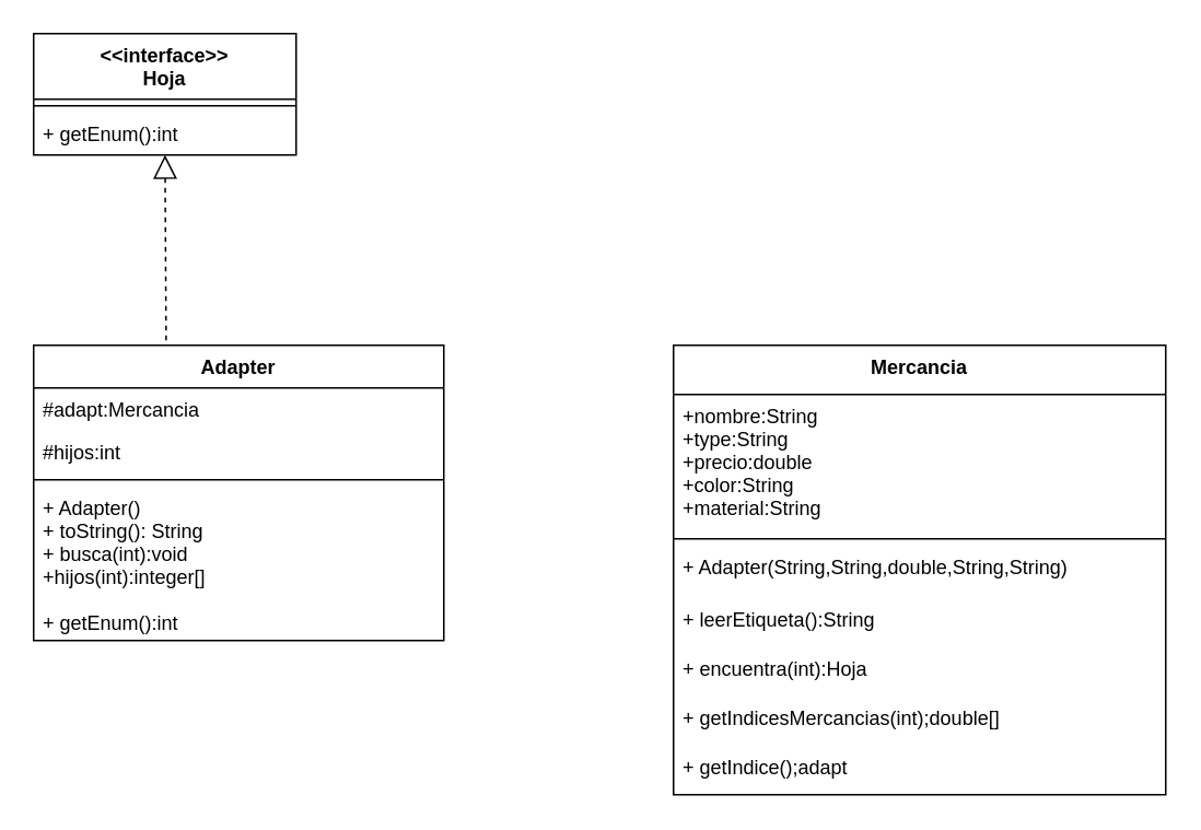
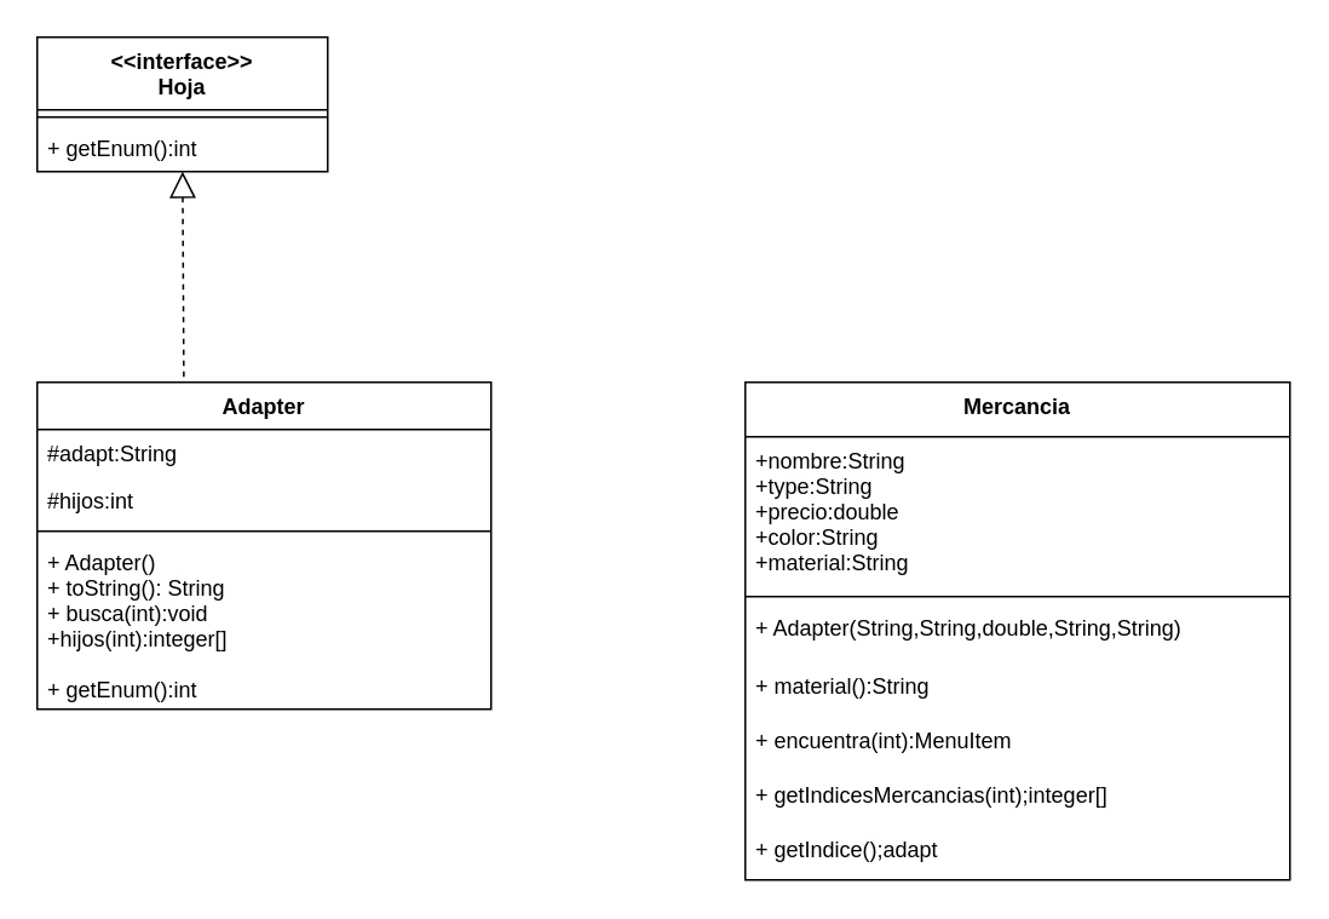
- <mxCell id="3" value="#adapt:Mercancia" style="text;strokeColor=none;fillColor=none;align=left;verticalAlign=top;spacingLeft=4;spacingRight=4;overflow=hidden;rotatable=0;points=[[0,0.5],[1,0.5]];portConstraint=eastwest;" vertex="1" parent="2"><mxGeometry y="26" width="250" height="26" as="geometry" /></mxCell>
+ <mxCell id="3" value="#adapt:String" style="text;strokeColor=none;fillColor=none;align=left;verticalAlign=top;spacingLeft=4;spacingRight=4;overflow=hidden;rotatable=0;points=[[0,0.5],[1,0.5]];portConstraint=eastwest;" vertex="1" parent="2"><mxGeometry y="26" width="250" height="26" as="geometry" /></mxCell>
- <mxCell id="12" value="+ leerEtiqueta():String" style="text;strokeColor=none;fillColor=none;align=left;verticalAlign=top;spacingLeft=4;spacingRight=4;overflow=hidden;rotatable=0;points=[[0,0.5],[1,0.5]];portConstraint=eastwest;" parent="8" vertex="1"><mxGeometry y="154" width="300" height="30" as="geometry" /></mxCell>
+ <mxCell id="12" value="+ material():String" style="text;strokeColor=none;fillColor=none;align=left;verticalAlign=top;spacingLeft=4;spacingRight=4;overflow=hidden;rotatable=0;points=[[0,0.5],[1,0.5]];portConstraint=eastwest;" parent="8" vertex="1"><mxGeometry y="154" width="300" height="30" as="geometry" /></mxCell>
- <mxCell id="13" value="+ encuentra(int):Hoja" style="text;strokeColor=none;fillColor=none;align=left;verticalAlign=top;spacingLeft=4;spacingRight=4;overflow=hidden;rotatable=0;points=[[0,0.5],[1,0.5]];portConstraint=eastwest;" parent="8" vertex="1"><mxGeometry y="184" width="300" height="30" as="geometry" /></mxCell>
+ <mxCell id="13" value="+ encuentra(int):MenuItem" style="text;strokeColor=none;fillColor=none;align=left;verticalAlign=top;spacingLeft=4;spacingRight=4;overflow=hidden;rotatable=0;points=[[0,0.5],[1,0.5]];portConstraint=eastwest;" parent="8" vertex="1"><mxGeometry y="184" width="300" height="30" as="geometry" /></mxCell>
- <mxCell id="14" value="+ getIndicesMercancias(int);double[]" style="text;strokeColor=none;fillColor=none;align=left;verticalAlign=top;spacingLeft=4;spacingRight=4;overflow=hidden;rotatable=0;points=[[0,0.5],[1,0.5]];portConstraint=eastwest;" parent="8" vertex="1"><mxGeometry y="214" width="300" height="30" as="geometry" /></mxCell>
+ <mxCell id="14" value="+ getIndicesMercancias(int);integer[]" style="text;strokeColor=none;fillColor=none;align=left;verticalAlign=top;spacingLeft=4;spacingRight=4;overflow=hidden;rotatable=0;points=[[0,0.5],[1,0.5]];portConstraint=eastwest;" parent="8" vertex="1"><mxGeometry y="214" width="300" height="30" as="geometry" /></mxCell>
